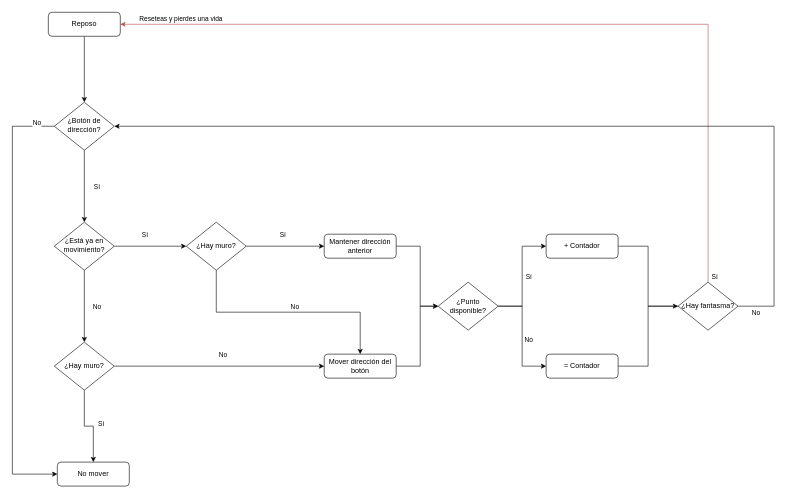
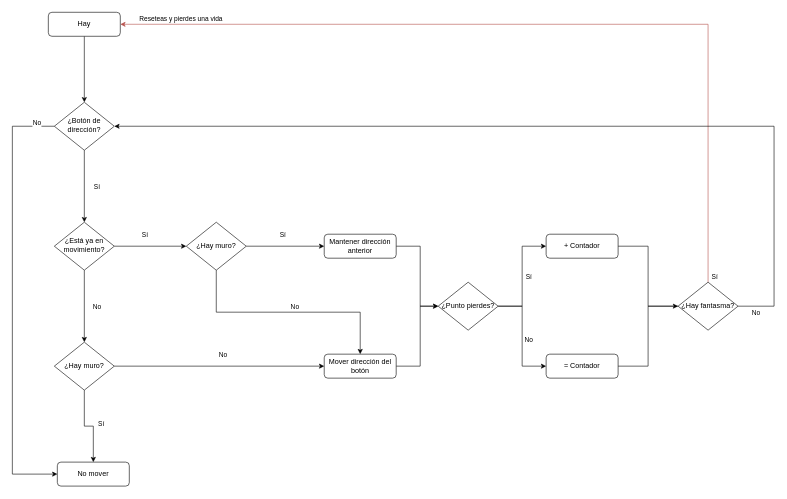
- <mxCell id="3" value="Reposo" style="rounded=1;whiteSpace=wrap;html=1;fontSize=12;glass=0;strokeWidth=1;shadow=0;" vertex="1" parent="1"><mxGeometry x="80" y="20" width="120" height="40" as="geometry" /></mxCell>
+ <mxCell id="3" value="Hay" style="rounded=1;whiteSpace=wrap;html=1;fontSize=12;glass=0;strokeWidth=1;shadow=0;" vertex="1" parent="1"><mxGeometry x="80" y="20" width="120" height="40" as="geometry" /></mxCell>
- <mxCell id="33" value="¿Punto disponible?" style="rhombus;whiteSpace=wrap;html=1;" vertex="1" parent="1"><mxGeometry x="730" y="470" width="100" height="80" as="geometry" /></mxCell>
+ <mxCell id="33" value="¿Punto pierdes?" style="rhombus;whiteSpace=wrap;html=1;" vertex="1" parent="1"><mxGeometry x="730" y="470" width="100" height="80" as="geometry" /></mxCell>
